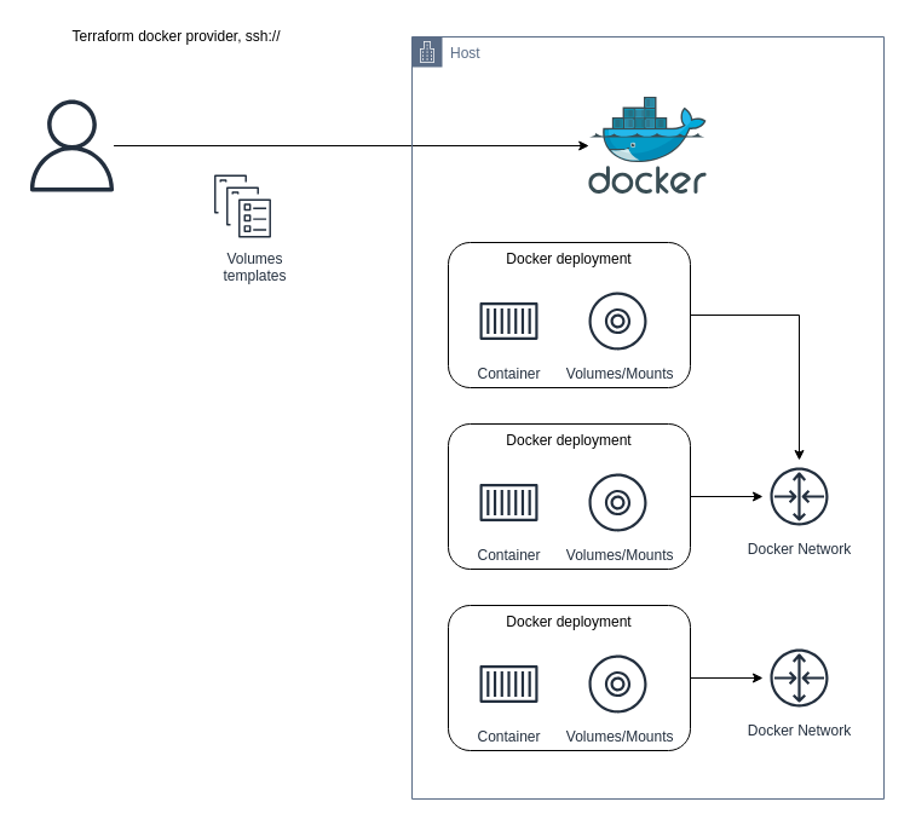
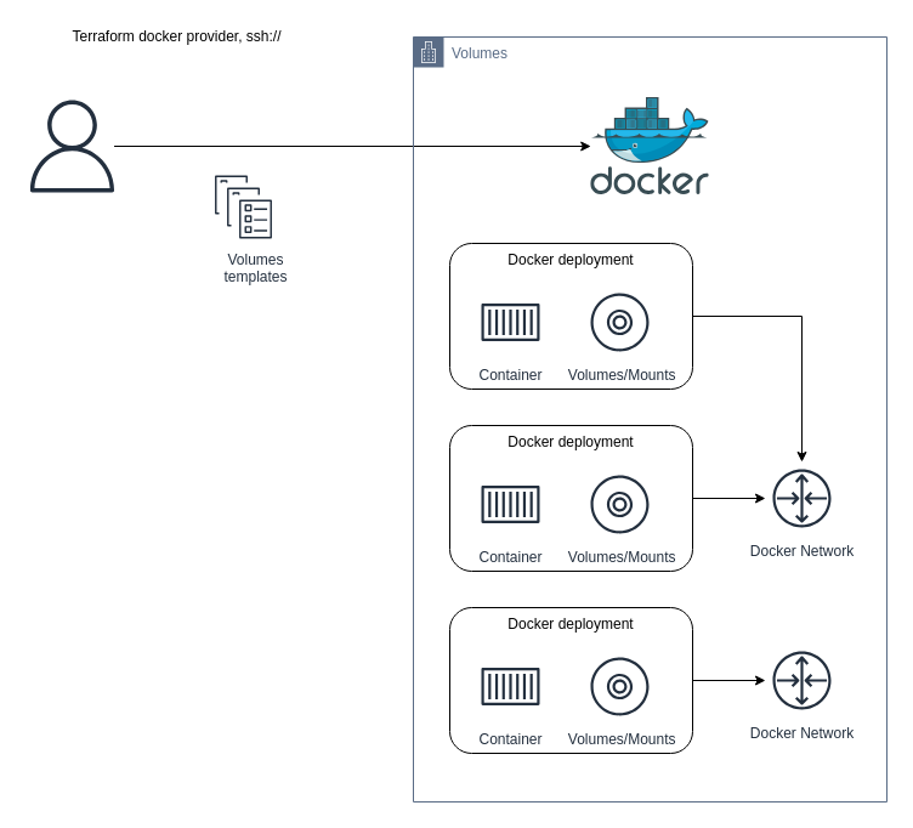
- <mxCell id="4" value="Host" style="points=[[0,0],[0.25,0],[0.5,0],[0.75,0],[1,0],[1,0.25],[1,0.5],[1,0.75],[1,1],[0.75,1],[0.5,1],[0.25,1],[0,1],[0,0.75],[0,0.5],[0,0.25]];outlineConnect=0;gradientColor=none;html=1;whiteSpace=wrap;fontSize=12;fontStyle=0;shape=mxgraph.aws4.group;grIcon=mxgraph.aws4.group_corporate_data_center;strokeColor=#5A6C86;fillColor=none;verticalAlign=top;align=left;spacingLeft=30;fontColor=#5A6C86;dashed=0;" vertex="1" parent="1"><mxGeometry x="340" y="30" width="390" height="630" as="geometry" /></mxCell>
+ <mxCell id="4" value="Volumes" style="points=[[0,0],[0.25,0],[0.5,0],[0.75,0],[1,0],[1,0.25],[1,0.5],[1,0.75],[1,1],[0.75,1],[0.5,1],[0.25,1],[0,1],[0,0.75],[0,0.5],[0,0.25]];outlineConnect=0;gradientColor=none;html=1;whiteSpace=wrap;fontSize=12;fontStyle=0;shape=mxgraph.aws4.group;grIcon=mxgraph.aws4.group_corporate_data_center;strokeColor=#5A6C86;fillColor=none;verticalAlign=top;align=left;spacingLeft=30;fontColor=#5A6C86;dashed=0;" vertex="1" parent="1"><mxGeometry x="340" y="30" width="390" height="630" as="geometry" /></mxCell>
